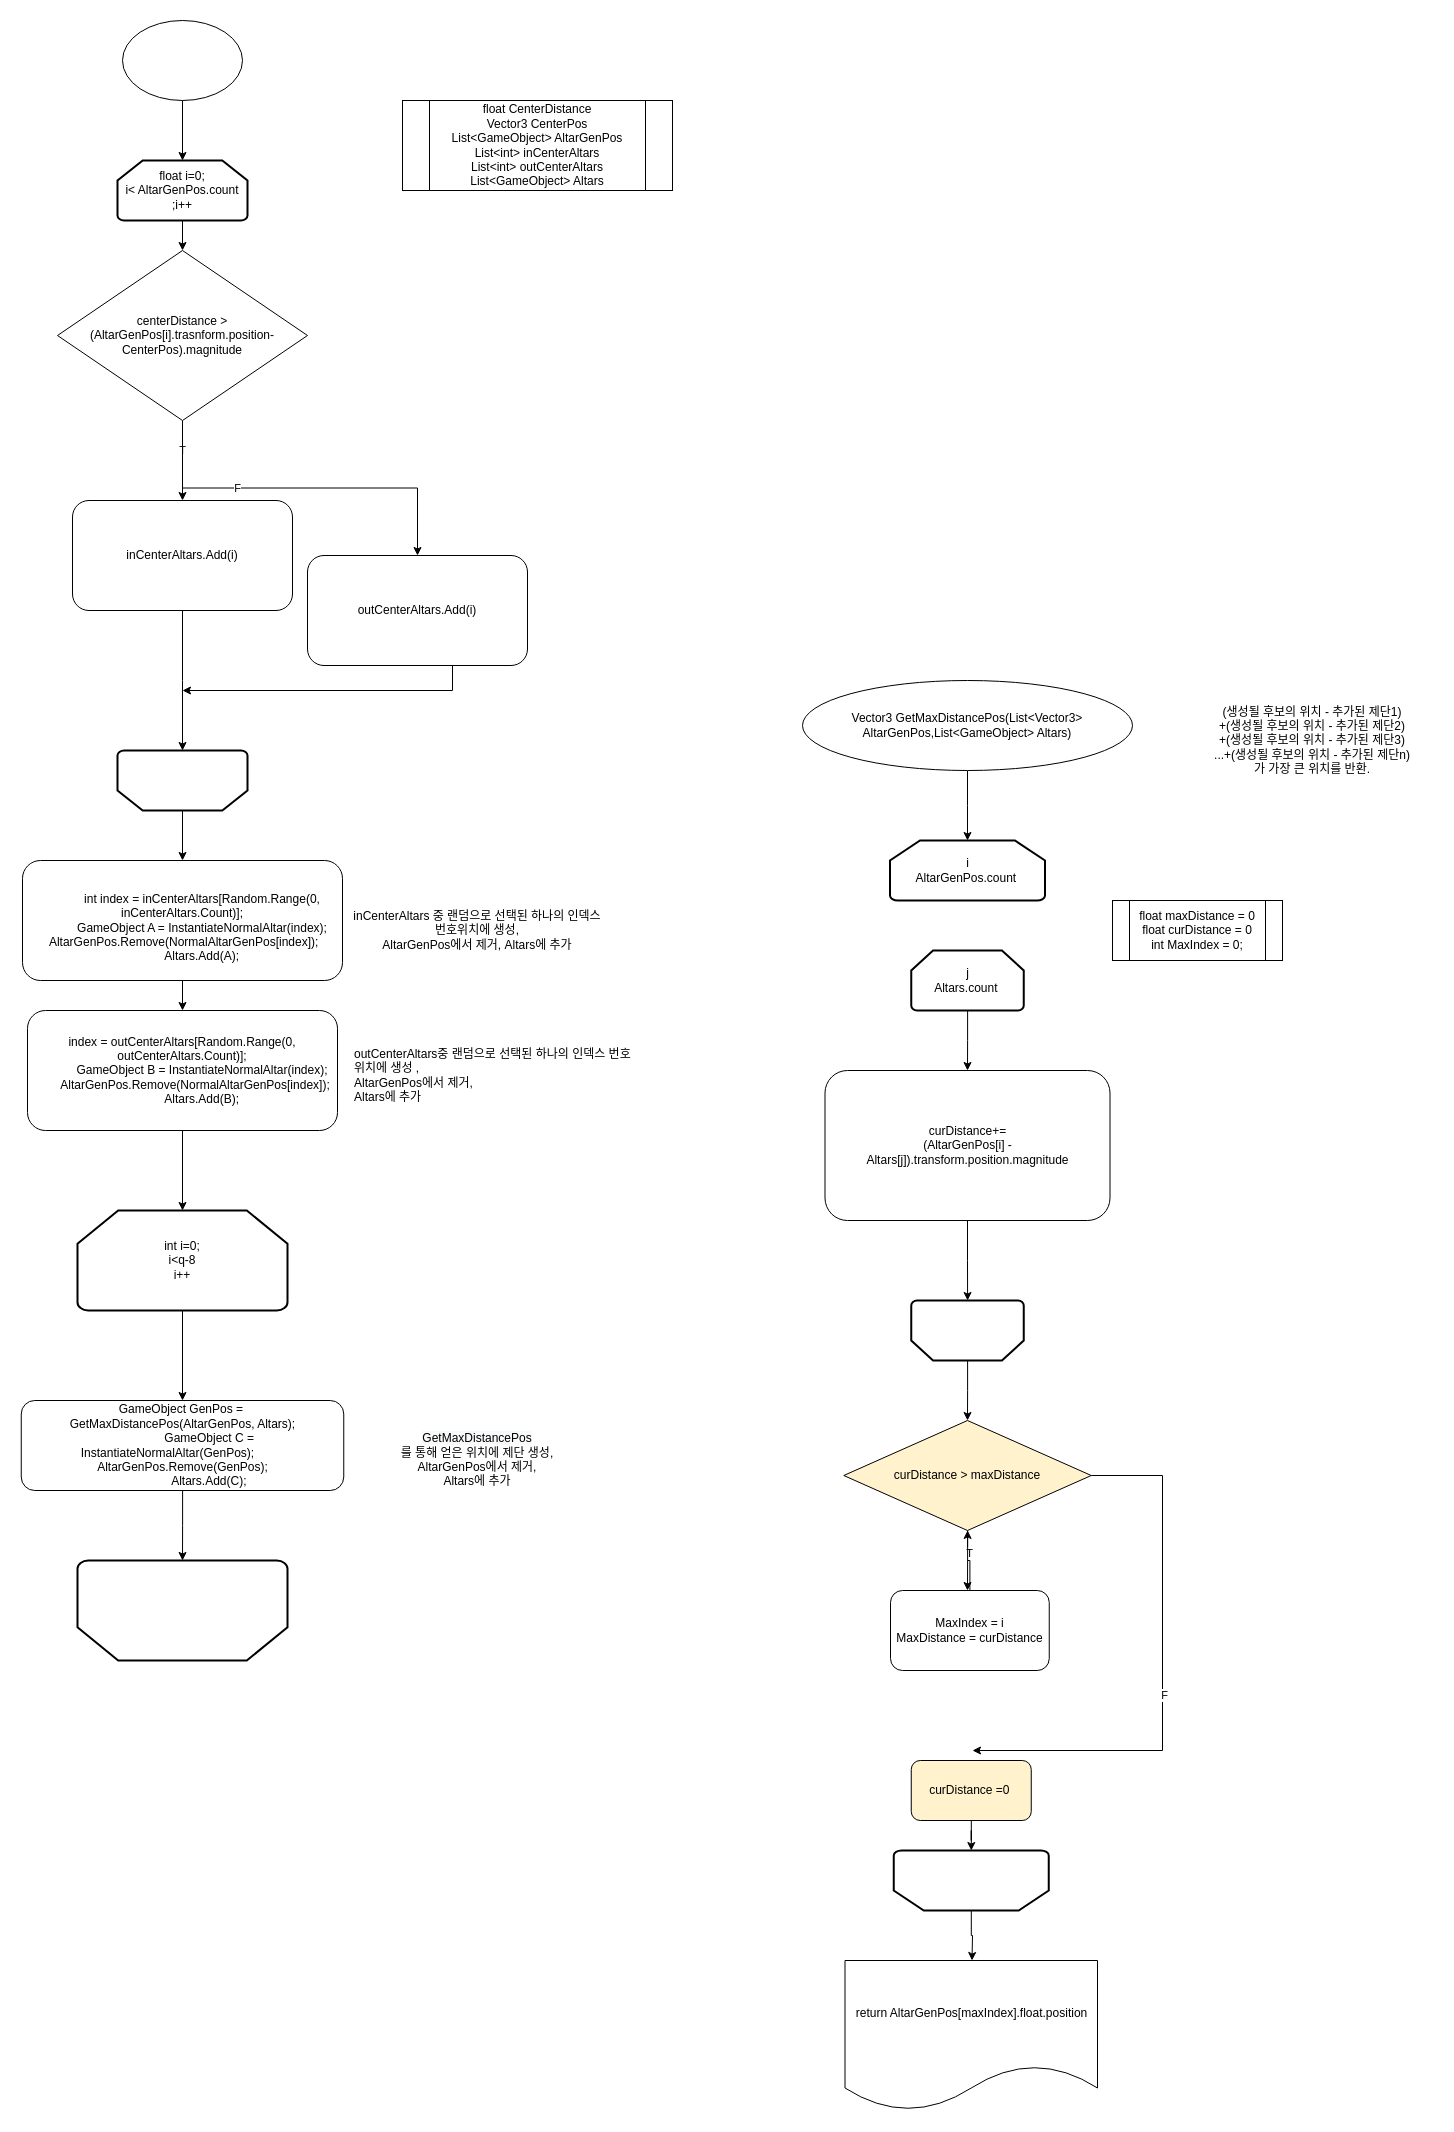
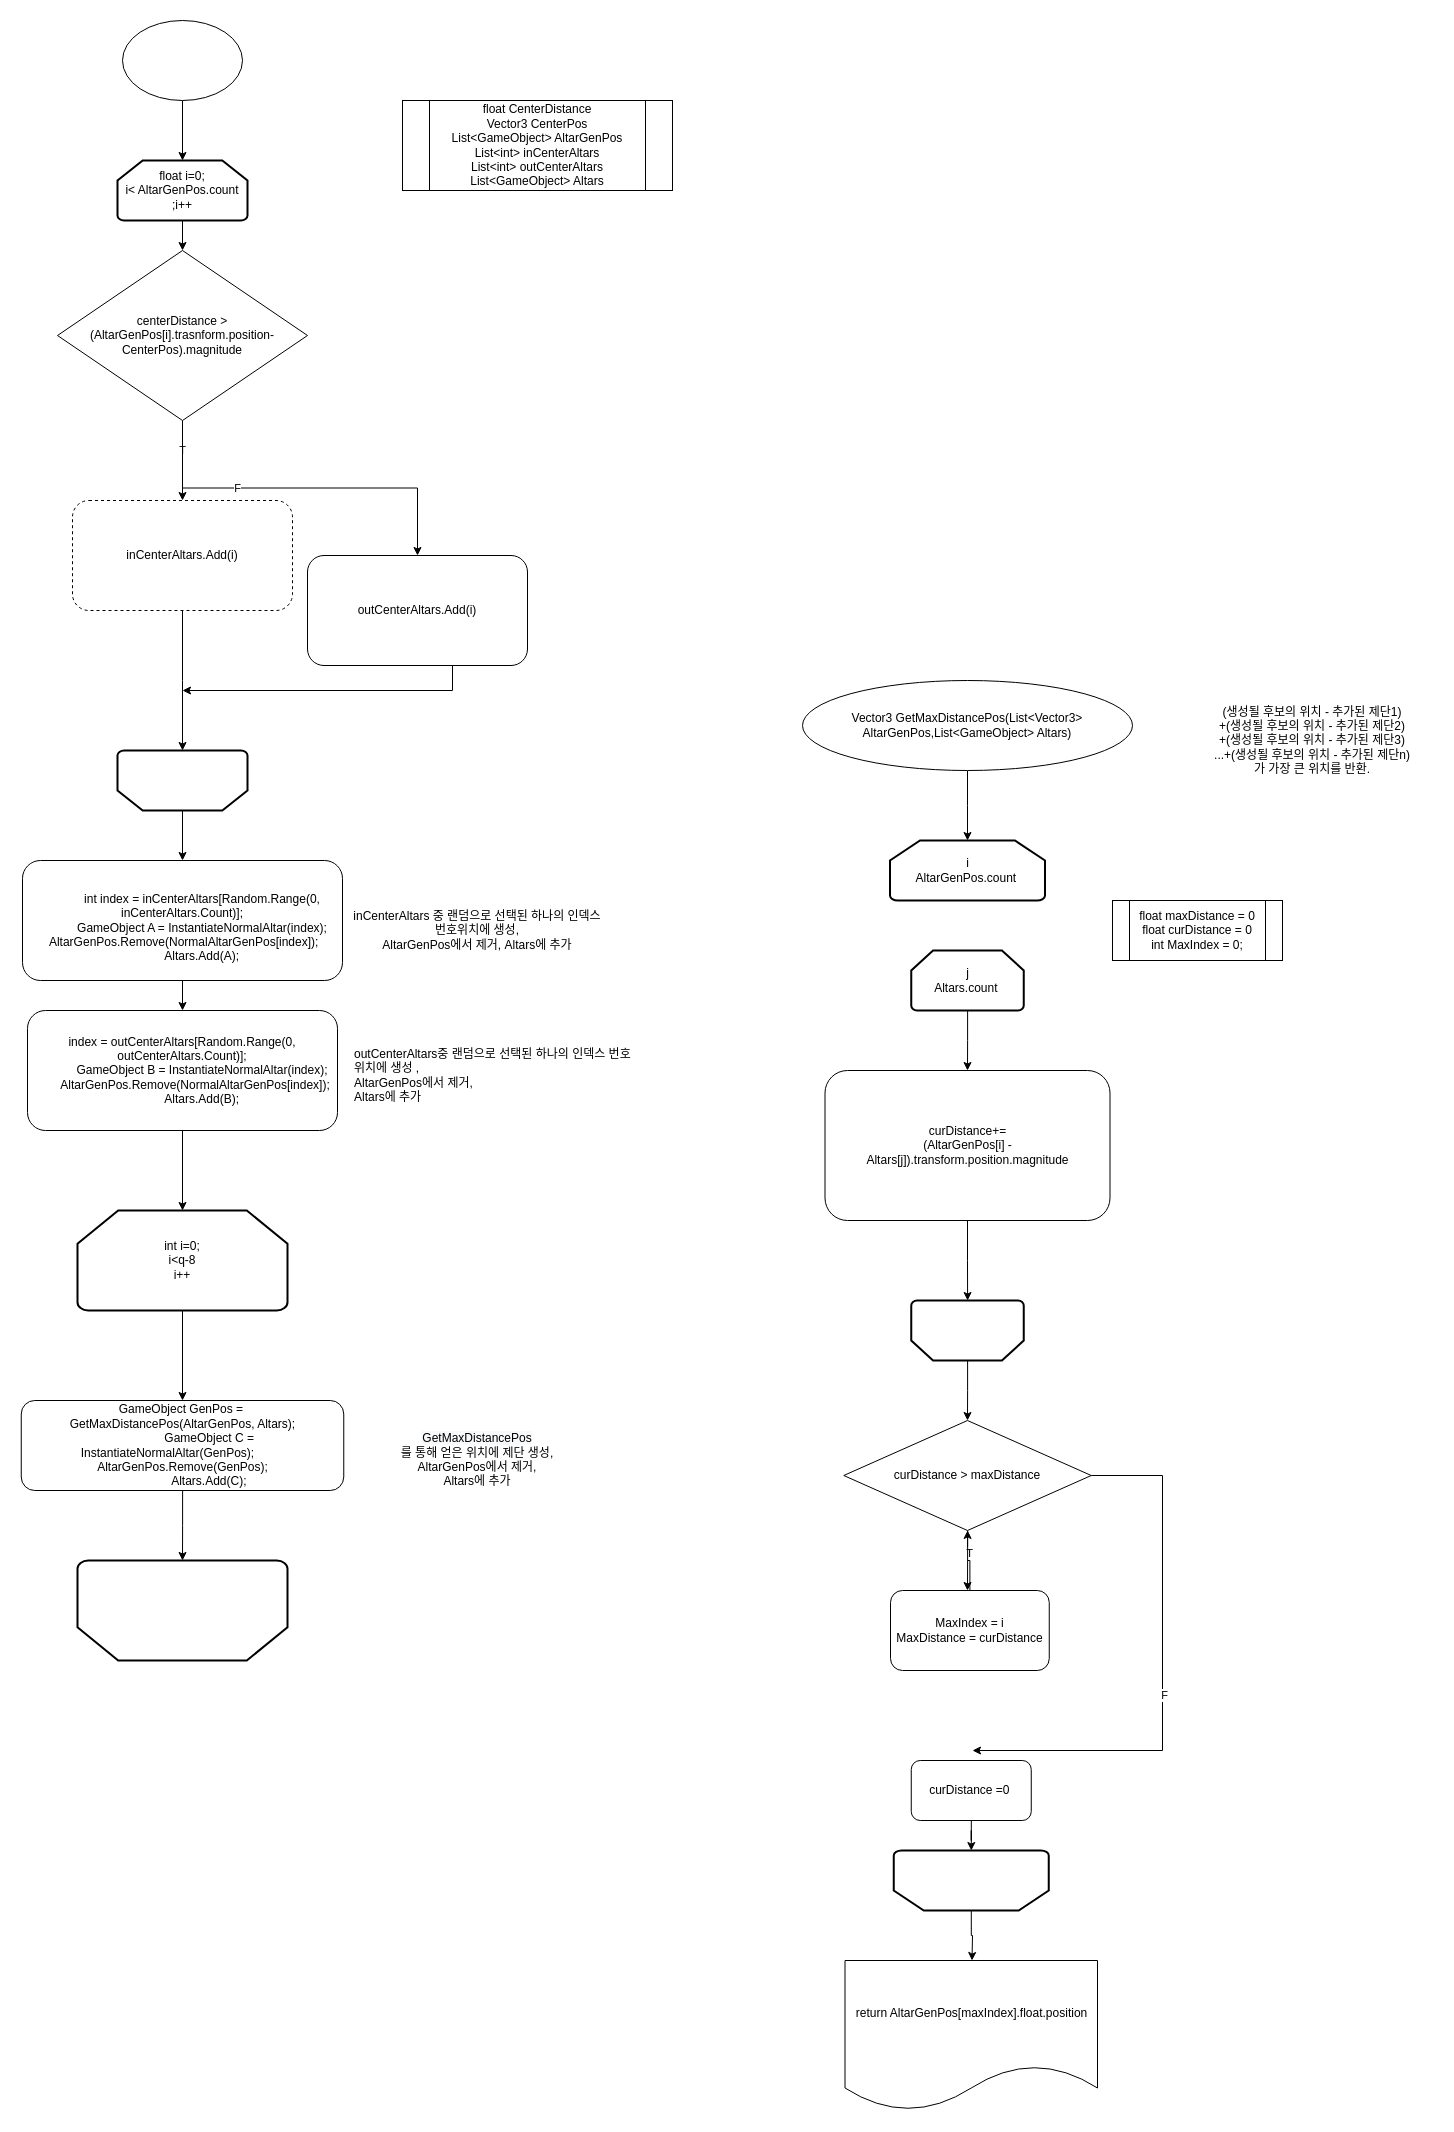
- <mxCell id="11" value="inCenterAltars&lt;span&gt;.Add(i)&lt;/span&gt;" style="rounded=1;whiteSpace=wrap;html=1;" vertex="1" parent="1"><mxGeometry x="72" y="500" width="220" height="110" as="geometry" /></mxCell>
+ <mxCell id="11" value="inCenterAltars&lt;span&gt;.Add(i)&lt;/span&gt;" style="rounded=1;whiteSpace=wrap;html=1;dashed=1;" vertex="1" parent="1"><mxGeometry x="72" y="500" width="220" height="110" as="geometry" /></mxCell>
- <mxCell id="41" value="curDistance &amp;gt; maxDistance" style="rhombus;whiteSpace=wrap;html=1;fillColor=#fff2cc;" vertex="1" parent="1"><mxGeometry x="843.25" y="1420" width="247.5" height="110" as="geometry" /></mxCell>
+ <mxCell id="41" value="curDistance &amp;gt; maxDistance" style="rhombus;whiteSpace=wrap;html=1;" vertex="1" parent="1"><mxGeometry x="843.25" y="1420" width="247.5" height="110" as="geometry" /></mxCell>
- <mxCell id="48" value="curDistance =0&amp;nbsp;" style="rounded=1;whiteSpace=wrap;html=1;fillColor=#fff2cc;" vertex="1" parent="1"><mxGeometry x="910.75" y="1760" width="120" height="60" as="geometry" /></mxCell>
+ <mxCell id="48" value="curDistance =0&amp;nbsp;" style="rounded=1;whiteSpace=wrap;html=1;" vertex="1" parent="1"><mxGeometry x="910.75" y="1760" width="120" height="60" as="geometry" /></mxCell>
